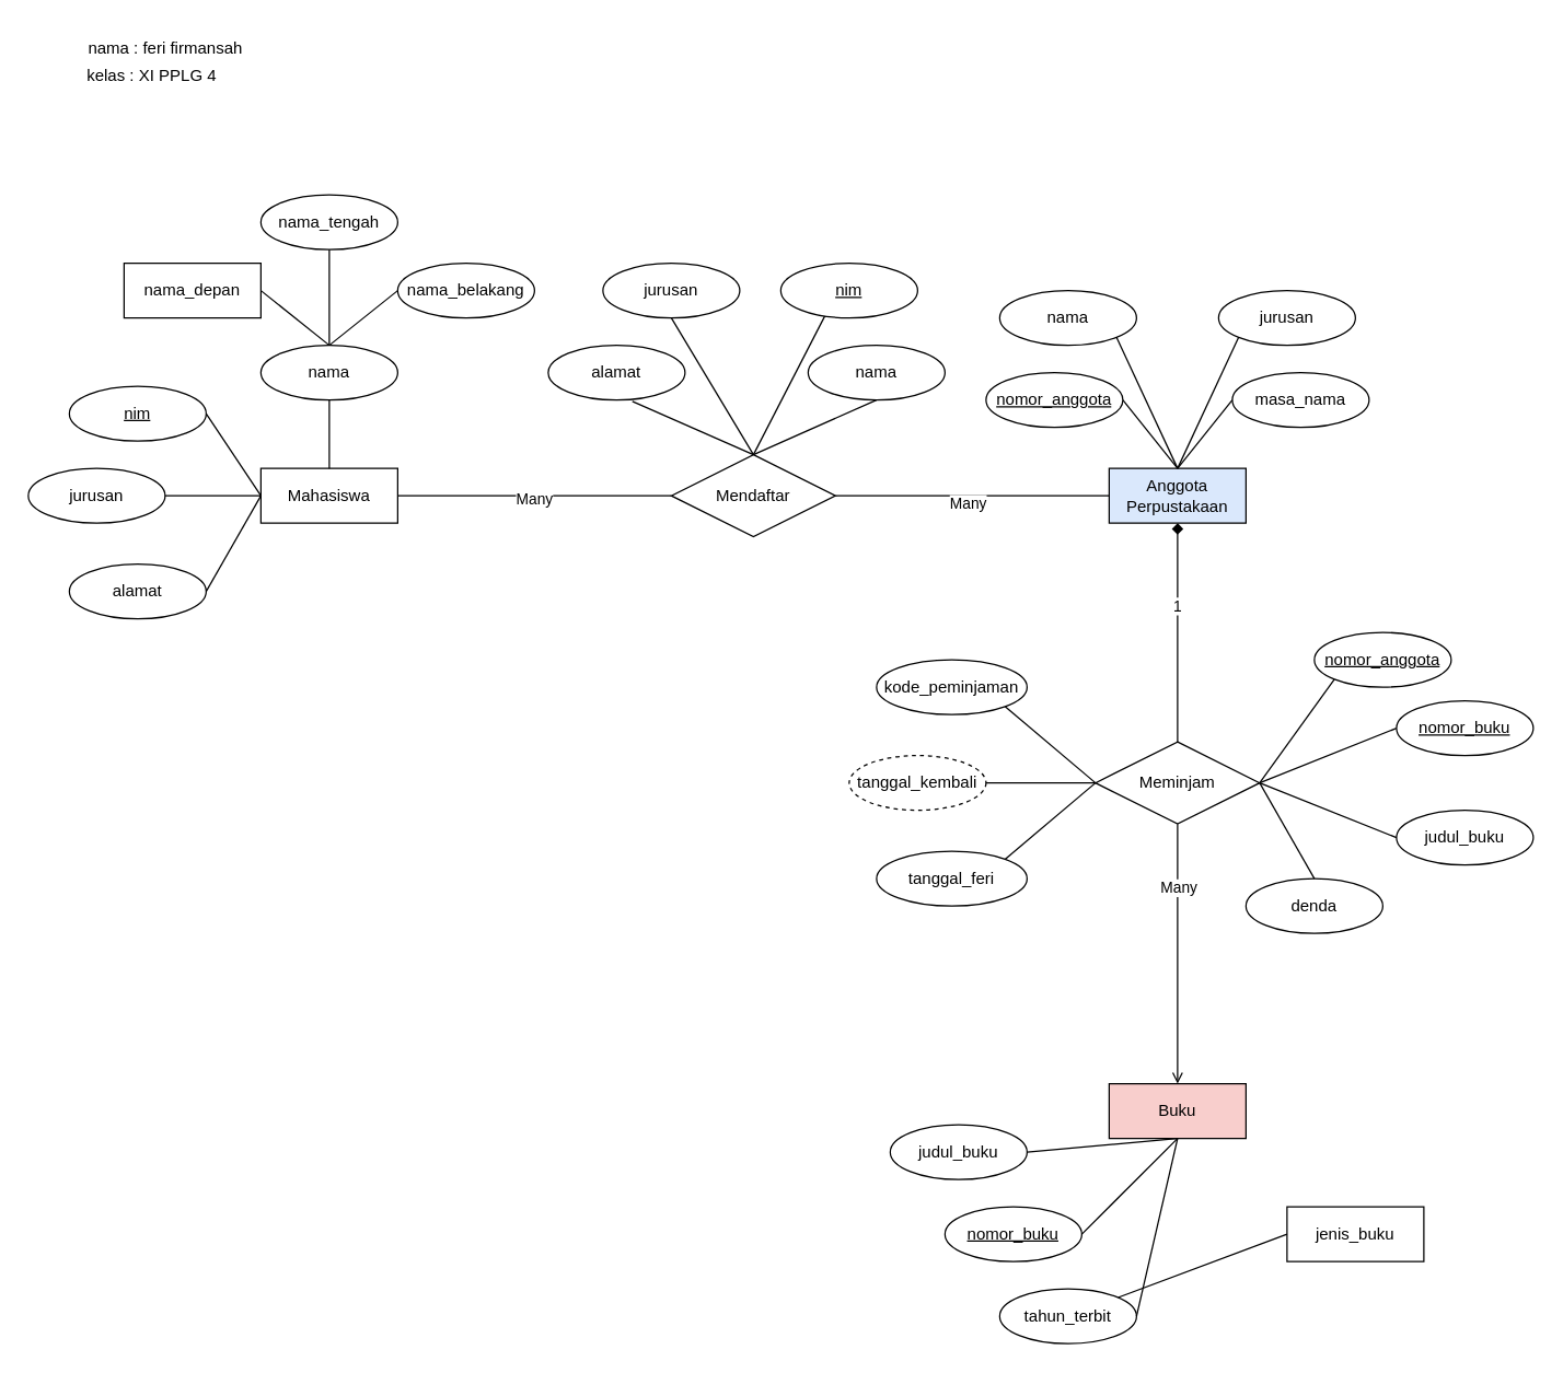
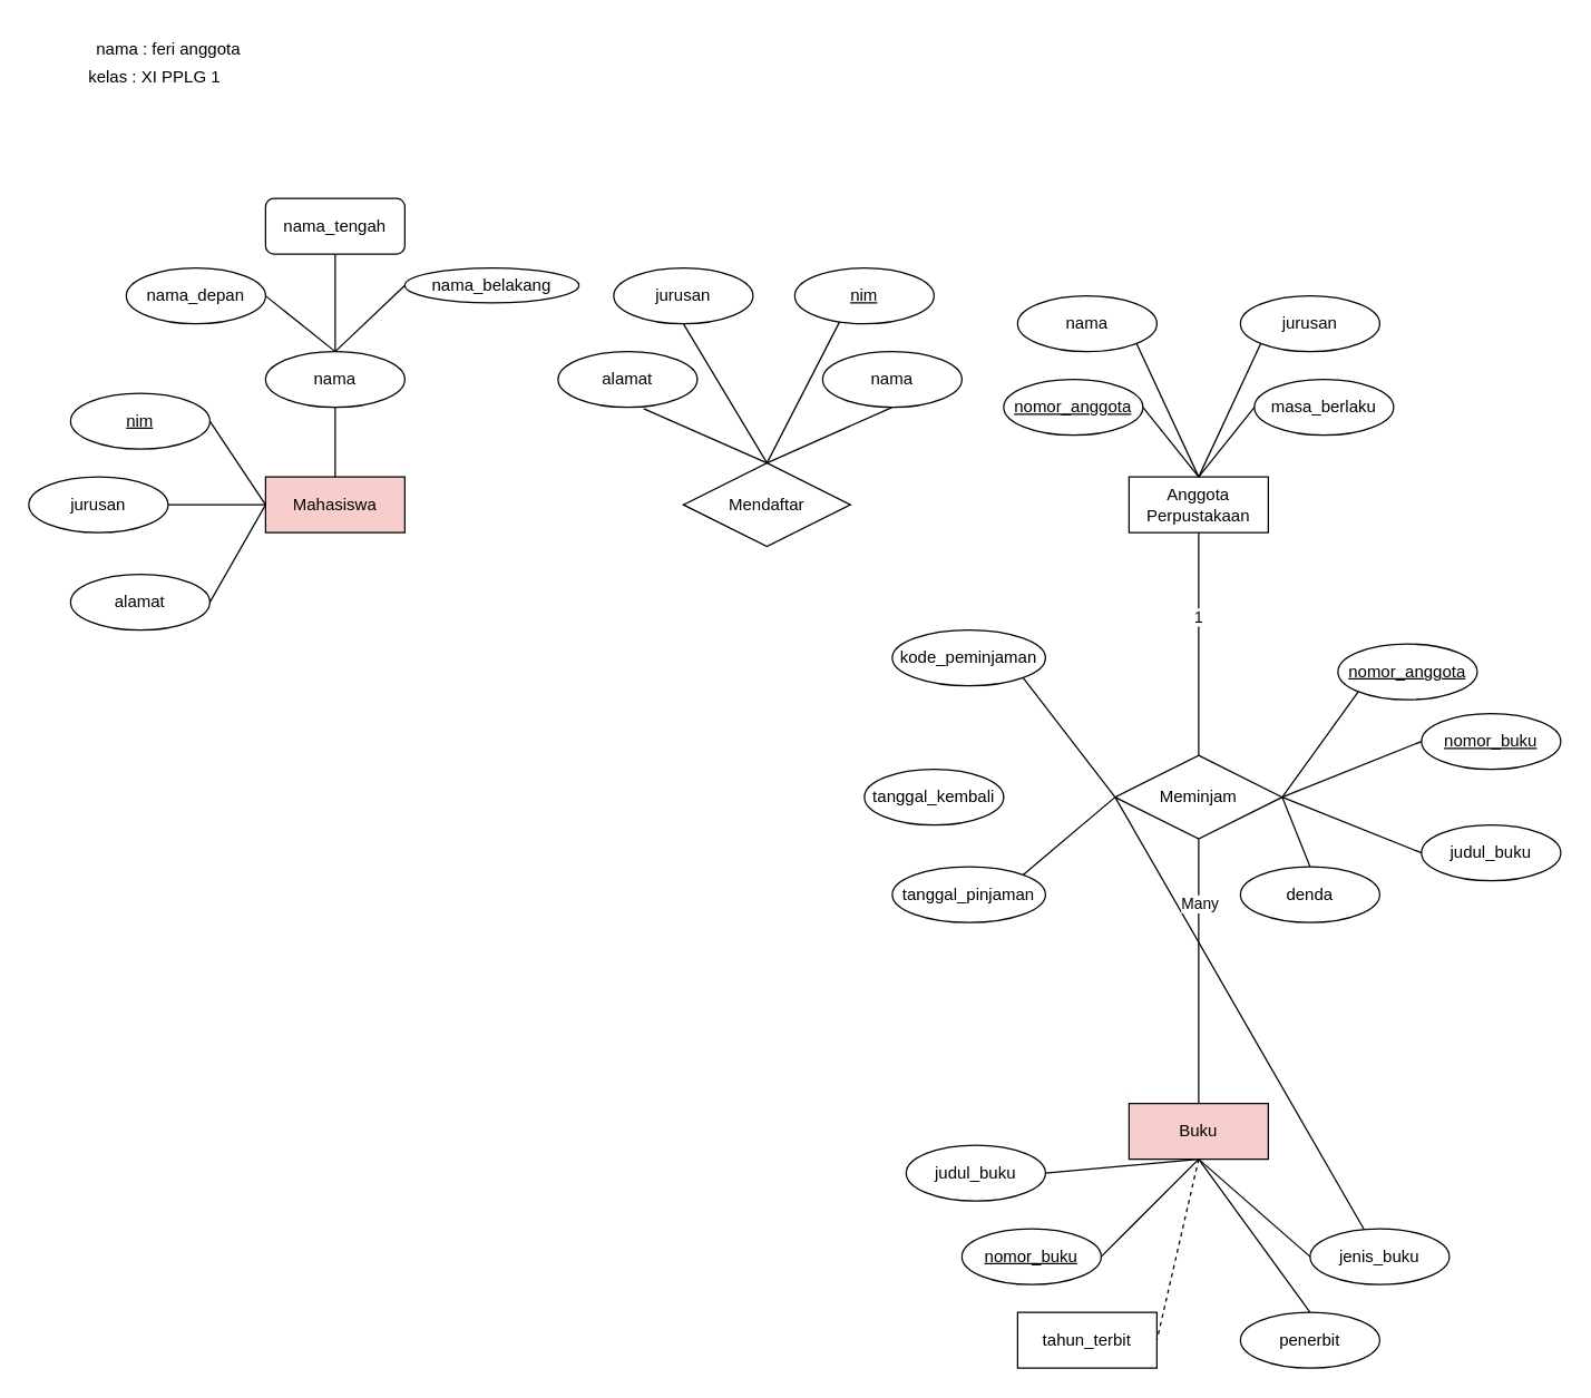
- <mxCell id="69" value="nama : feri firmansah" style="text;html=1;align=center;verticalAlign=middle;resizable=0;points=[];autosize=1;strokeColor=none;fillColor=none;" vertex="1" parent="1"><mxGeometry x="50" y="20" width="140" height="30" as="geometry" /></mxCell>
+ <mxCell id="69" value="nama : feri anggota" style="text;html=1;align=center;verticalAlign=middle;resizable=0;points=[];autosize=1;strokeColor=none;fillColor=none;" vertex="1" parent="1"><mxGeometry x="50" y="20" width="140" height="30" as="geometry" /></mxCell>
- <mxCell id="70" value="kelas : XI PPLG 4" style="text;html=1;align=center;verticalAlign=middle;resizable=0;points=[];autosize=1;strokeColor=none;fillColor=none;" vertex="1" parent="1"><mxGeometry x="50" y="40" width="120" height="30" as="geometry" /></mxCell>
+ <mxCell id="70" value="kelas : XI PPLG 1" style="text;html=1;align=center;verticalAlign=middle;resizable=0;points=[];autosize=1;strokeColor=none;fillColor=none;" vertex="1" parent="1"><mxGeometry x="50" y="40" width="120" height="30" as="geometry" /></mxCell>
- <mxCell id="6" value="nama_tengah" style="ellipse;whiteSpace=wrap;html=1;align=center;" vertex="1" parent="1"><mxGeometry x="190" y="142" width="100" height="40" as="geometry" /></mxCell>
+ <mxCell id="6" value="nama_tengah" style="whiteSpace=wrap;html=1;align=center;rounded=1;" vertex="1" parent="1"><mxGeometry x="190" y="142" width="100" height="40" as="geometry" /></mxCell>
- <mxCell id="5" value="nama_depan" style="whiteSpace=wrap;html=1;align=center;rounded=0;" vertex="1" parent="1"><mxGeometry x="90" y="192" width="100" height="40" as="geometry" /></mxCell>
+ <mxCell id="5" value="nama_depan" style="ellipse;whiteSpace=wrap;html=1;align=center;" vertex="1" parent="1"><mxGeometry x="90" y="192" width="100" height="40" as="geometry" /></mxCell>
- <mxCell id="7" value="nama_belakang" style="ellipse;whiteSpace=wrap;html=1;align=center;" vertex="1" parent="1"><mxGeometry x="290" y="192" width="100" height="40" as="geometry" /></mxCell>
+ <mxCell id="7" value="nama_belakang" style="ellipse;whiteSpace=wrap;html=1;align=center;" vertex="1" parent="1"><mxGeometry x="290" y="192" width="125" height="25" as="geometry" /></mxCell>
- <mxCell id="16" value="masa_nama" style="ellipse;whiteSpace=wrap;html=1;align=center;" vertex="1" parent="1"><mxGeometry x="900" y="272" width="100" height="40" as="geometry" /></mxCell>
+ <mxCell id="16" value="masa_berlaku" style="ellipse;whiteSpace=wrap;html=1;align=center;" vertex="1" parent="1"><mxGeometry x="900" y="272" width="100" height="40" as="geometry" /></mxCell>
- <mxCell id="2" value="Mahasiswa" style="whiteSpace=wrap;html=1;align=center;" vertex="1" parent="1"><mxGeometry x="190" y="342" width="100" height="40" as="geometry" /></mxCell>
+ <mxCell id="2" value="Mahasiswa" style="whiteSpace=wrap;html=1;align=center;fillColor=#f8cecc;" vertex="1" parent="1"><mxGeometry x="190" y="342" width="100" height="40" as="geometry" /></mxCell>
- <mxCell id="28" value="" style="endArrow=none;html=1;rounded=0;entryX=0;entryY=0.5;entryDx=0;entryDy=0;exitX=1;exitY=0.5;exitDx=0;exitDy=0;" edge="1" parent="1" source="2" target="9"><mxGeometry relative="1" as="geometry"><mxPoint x="560" y="342" as="sourcePoint" /><mxPoint x="650" y="302" as="targetPoint" /></mxGeometry></mxCell>
- <mxCell id="29" value="Many" style="edgeLabel;html=1;align=center;verticalAlign=middle;resizable=0;points=[];" vertex="1" connectable="0" parent="28"><mxGeometry x="-0.01" y="-2" relative="1" as="geometry"><mxPoint as="offset" /></mxGeometry></mxCell>
- <mxCell id="30" value="" style="endArrow=none;html=1;rounded=0;entryX=0;entryY=0.5;entryDx=0;entryDy=0;exitX=1;exitY=0.5;exitDx=0;exitDy=0;" edge="1" parent="1" source="9" target="13"><mxGeometry relative="1" as="geometry"><mxPoint x="300" y="372" as="sourcePoint" /><mxPoint x="500" y="372" as="targetPoint" /></mxGeometry></mxCell>
- <mxCell id="31" value="Many" style="edgeLabel;html=1;align=center;verticalAlign=middle;resizable=0;points=[];" vertex="1" connectable="0" parent="30"><mxGeometry x="-0.04" y="-5" relative="1" as="geometry"><mxPoint as="offset" /></mxGeometry></mxCell>
- <mxCell id="13" value="Anggota Perpustakaan" style="whiteSpace=wrap;html=1;align=center;fillColor=#dae8fc;" vertex="1" parent="1"><mxGeometry x="810" y="342" width="100" height="40" as="geometry" /></mxCell>
+ <mxCell id="13" value="Anggota Perpustakaan" style="whiteSpace=wrap;html=1;align=center;" vertex="1" parent="1"><mxGeometry x="810" y="342" width="100" height="40" as="geometry" /></mxCell>
- <mxCell id="43" value="" style="endArrow=diamond;html=1;rounded=0;entryX=0.5;entryY=1;entryDx=0;entryDy=0;exitX=0.5;exitY=0;exitDx=0;exitDy=0;" edge="1" parent="1" source="37" target="13"><mxGeometry relative="1" as="geometry"><mxPoint x="870" y="552" as="sourcePoint" /><mxPoint x="810" y="502" as="targetPoint" /></mxGeometry></mxCell>
+ <mxCell id="43" value="" style="endArrow=none;html=1;rounded=0;entryX=0.5;entryY=1;entryDx=0;entryDy=0;exitX=0.5;exitY=0;exitDx=0;exitDy=0;" edge="1" parent="1" source="37" target="13"><mxGeometry relative="1" as="geometry"><mxPoint x="870" y="552" as="sourcePoint" /><mxPoint x="810" y="502" as="targetPoint" /></mxGeometry></mxCell>
- <mxCell id="36" value="kode_peminjaman" style="ellipse;whiteSpace=wrap;html=1;align=center;" vertex="1" parent="1"><mxGeometry x="640" y="482" width="110" height="40" as="geometry" /></mxCell>
+ <mxCell id="36" value="kode_peminjaman" style="ellipse;whiteSpace=wrap;html=1;align=center;" vertex="1" parent="1"><mxGeometry x="640" y="452" width="110" height="40" as="geometry" /></mxCell>
- <mxCell id="38" value="tanggal_kembali" style="ellipse;whiteSpace=wrap;html=1;align=center;dashed=1;" vertex="1" parent="1"><mxGeometry x="620" y="552" width="100" height="40" as="geometry" /></mxCell>
+ <mxCell id="38" value="tanggal_kembali" style="ellipse;whiteSpace=wrap;html=1;align=center;" vertex="1" parent="1"><mxGeometry x="620" y="552" width="100" height="40" as="geometry" /></mxCell>
- <mxCell id="46" value="" style="endArrow=none;html=1;rounded=0;entryX=1;entryY=0.5;entryDx=0;entryDy=0;exitX=0;exitY=0.5;exitDx=0;exitDy=0;" edge="1" parent="1" source="37" target="38"><mxGeometry relative="1" as="geometry"><mxPoint x="800" y="572" as="sourcePoint" /><mxPoint x="810" y="502" as="targetPoint" /></mxGeometry></mxCell>
+ <mxCell id="46" value="" style="endArrow=none;html=1;rounded=0;exitX=0;exitY=0.5;exitDx=0;exitDy=0;" edge="1" parent="1" source="37" target="57"><mxGeometry relative="1" as="geometry"><mxPoint x="800" y="572" as="sourcePoint" /><mxPoint x="810" y="502" as="targetPoint" /></mxGeometry></mxCell>
- <mxCell id="39" value="tanggal_feri" style="ellipse;whiteSpace=wrap;html=1;align=center;" vertex="1" parent="1"><mxGeometry x="640" y="622" width="110" height="40" as="geometry" /></mxCell>
+ <mxCell id="39" value="tanggal_pinjaman" style="ellipse;whiteSpace=wrap;html=1;align=center;" vertex="1" parent="1"><mxGeometry x="640" y="622" width="110" height="40" as="geometry" /></mxCell>
- <mxCell id="41" value="denda" style="ellipse;whiteSpace=wrap;html=1;align=center;" vertex="1" parent="1"><mxGeometry x="910" y="642" width="100" height="40" as="geometry" /></mxCell>
+ <mxCell id="41" value="denda" style="ellipse;whiteSpace=wrap;html=1;align=center;" vertex="1" parent="1"><mxGeometry x="890" y="622" width="100" height="40" as="geometry" /></mxCell>
- <mxCell id="51" value="" style="endArrow=open;html=1;rounded=0;exitX=0.5;exitY=1;exitDx=0;exitDy=0;entryX=0.5;entryY=0;entryDx=0;entryDy=0;" edge="1" parent="1" source="37" target="53"><mxGeometry relative="1" as="geometry"><mxPoint x="870" y="552" as="sourcePoint" /><mxPoint x="860" y="792" as="targetPoint" /></mxGeometry></mxCell>
+ <mxCell id="51" value="" style="endArrow=none;html=1;rounded=0;exitX=0.5;exitY=1;exitDx=0;exitDy=0;entryX=0.5;entryY=0;entryDx=0;entryDy=0;" edge="1" parent="1" source="37" target="53"><mxGeometry relative="1" as="geometry"><mxPoint x="870" y="552" as="sourcePoint" /><mxPoint x="860" y="792" as="targetPoint" /></mxGeometry></mxCell>
+ <mxCell id="59" value="" style="endArrow=none;html=1;rounded=0;exitX=0.5;exitY=0;exitDx=0;exitDy=0;entryX=0.5;entryY=1;entryDx=0;entryDy=0;" edge="1" parent="1" source="56" target="53"><mxGeometry relative="1" as="geometry"><mxPoint x="870" y="612" as="sourcePoint" /><mxPoint x="870" y="802" as="targetPoint" /></mxGeometry></mxCell>
- <mxCell id="63" value="" style="endArrow=none;html=1;rounded=0;exitX=0.5;exitY=1;exitDx=0;exitDy=0;entryX=1;entryY=0.5;entryDx=0;entryDy=0;" edge="1" parent="1" source="53" target="54"><mxGeometry relative="1" as="geometry"><mxPoint x="870" y="842" as="sourcePoint" /><mxPoint x="800" y="912" as="targetPoint" /></mxGeometry></mxCell>
+ <mxCell id="63" value="" style="endArrow=none;html=1;rounded=0;exitX=0.5;exitY=1;exitDx=0;exitDy=0;entryX=1;entryY=0.5;entryDx=0;entryDy=0;dashed=1;" edge="1" parent="1" source="53" target="54"><mxGeometry relative="1" as="geometry"><mxPoint x="870" y="842" as="sourcePoint" /><mxPoint x="800" y="912" as="targetPoint" /></mxGeometry></mxCell>
- <mxCell id="57" value="jenis_buku" style="whiteSpace=wrap;html=1;align=center;rounded=0;" vertex="1" parent="1"><mxGeometry x="940" y="882" width="100" height="40" as="geometry" /></mxCell>
+ <mxCell id="57" value="jenis_buku" style="ellipse;whiteSpace=wrap;html=1;align=center;" vertex="1" parent="1"><mxGeometry x="940" y="882" width="100" height="40" as="geometry" /></mxCell>
- <mxCell id="60" value="" style="endArrow=none;html=1;rounded=0;exitX=0;exitY=0.5;exitDx=0;exitDy=0;" edge="1" parent="1" source="57" target="54"><mxGeometry relative="1" as="geometry"><mxPoint x="950" y="952" as="sourcePoint" /><mxPoint x="870" y="842" as="targetPoint" /></mxGeometry></mxCell>
+ <mxCell id="60" value="" style="endArrow=none;html=1;rounded=0;exitX=0;exitY=0.5;exitDx=0;exitDy=0;entryX=0.5;entryY=1;entryDx=0;entryDy=0;" edge="1" parent="1" source="57" target="53"><mxGeometry relative="1" as="geometry"><mxPoint x="950" y="952" as="sourcePoint" /><mxPoint x="870" y="842" as="targetPoint" /></mxGeometry></mxCell>
- <mxCell id="54" value="tahun_terbit" style="ellipse;whiteSpace=wrap;html=1;align=center;" vertex="1" parent="1"><mxGeometry x="730" y="942" width="100" height="40" as="geometry" /></mxCell>
+ <mxCell id="54" value="tahun_terbit" style="whiteSpace=wrap;html=1;align=center;rounded=0;" vertex="1" parent="1"><mxGeometry x="730" y="942" width="100" height="40" as="geometry" /></mxCell>
+ <mxCell id="56" value="penerbit" style="ellipse;whiteSpace=wrap;html=1;align=center;" vertex="1" parent="1"><mxGeometry x="890" y="942" width="100" height="40" as="geometry" /></mxCell>
